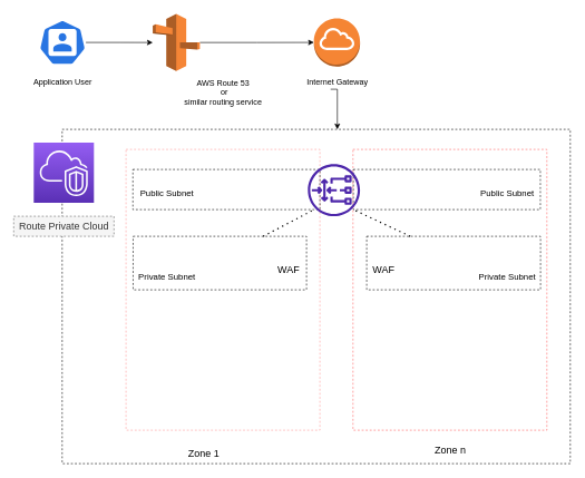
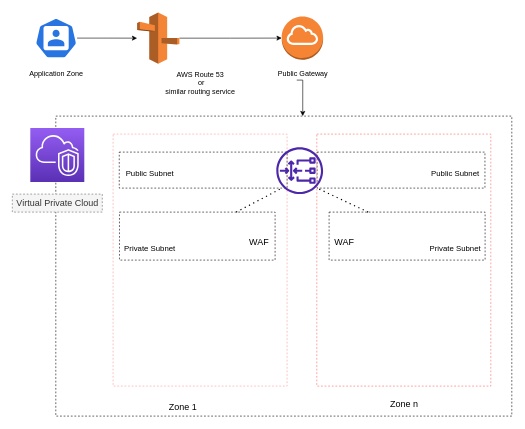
- <mxCell id="4" value="Application User" style="text;html=1;resizable=0;autosize=1;align=center;verticalAlign=middle;points=[];fillColor=none;strokeColor=none;rounded=0;" vertex="1" parent="1"><mxGeometry x="43" y="113" width="100" height="20" as="geometry" /></mxCell>
+ <mxCell id="4" value="Application Zone" style="text;html=1;resizable=0;autosize=1;align=center;verticalAlign=middle;points=[];fillColor=none;strokeColor=none;rounded=0;" vertex="1" parent="1"><mxGeometry x="43" y="113" width="100" height="20" as="geometry" /></mxCell>
- <mxCell id="10" value="Internet Gateway" style="text;html=1;resizable=0;autosize=1;align=center;verticalAlign=middle;points=[];fillColor=none;strokeColor=none;rounded=0;" vertex="1" parent="1"><mxGeometry x="448.5" y="113" width="110" height="20" as="geometry" /></mxCell>
+ <mxCell id="10" value="Public Gateway" style="text;html=1;resizable=0;autosize=1;align=center;verticalAlign=middle;points=[];fillColor=none;strokeColor=none;rounded=0;" vertex="1" parent="1"><mxGeometry x="448.5" y="113" width="110" height="20" as="geometry" /></mxCell>
- <mxCell id="13" value="&lt;font style=&quot;font-size: 15px&quot;&gt;Route Private Cloud&lt;/font&gt;" style="text;html=1;resizable=0;autosize=1;align=center;verticalAlign=middle;points=[];rounded=0;dashed=1;fontSize=19;fillColor=#f5f5f5;fontColor=#333333;strokeColor=#666666;" vertex="1" parent="1"><mxGeometry x="20" y="323" width="150" height="30" as="geometry" /></mxCell>
+ <mxCell id="13" value="&lt;font style=&quot;font-size: 15px&quot;&gt;Virtual Private Cloud&lt;/font&gt;" style="text;html=1;resizable=0;autosize=1;align=center;verticalAlign=middle;points=[];rounded=0;dashed=1;fontSize=19;fillColor=#f5f5f5;fontColor=#333333;strokeColor=#666666;" vertex="1" parent="1"><mxGeometry x="20" y="323" width="150" height="30" as="geometry" /></mxCell>
